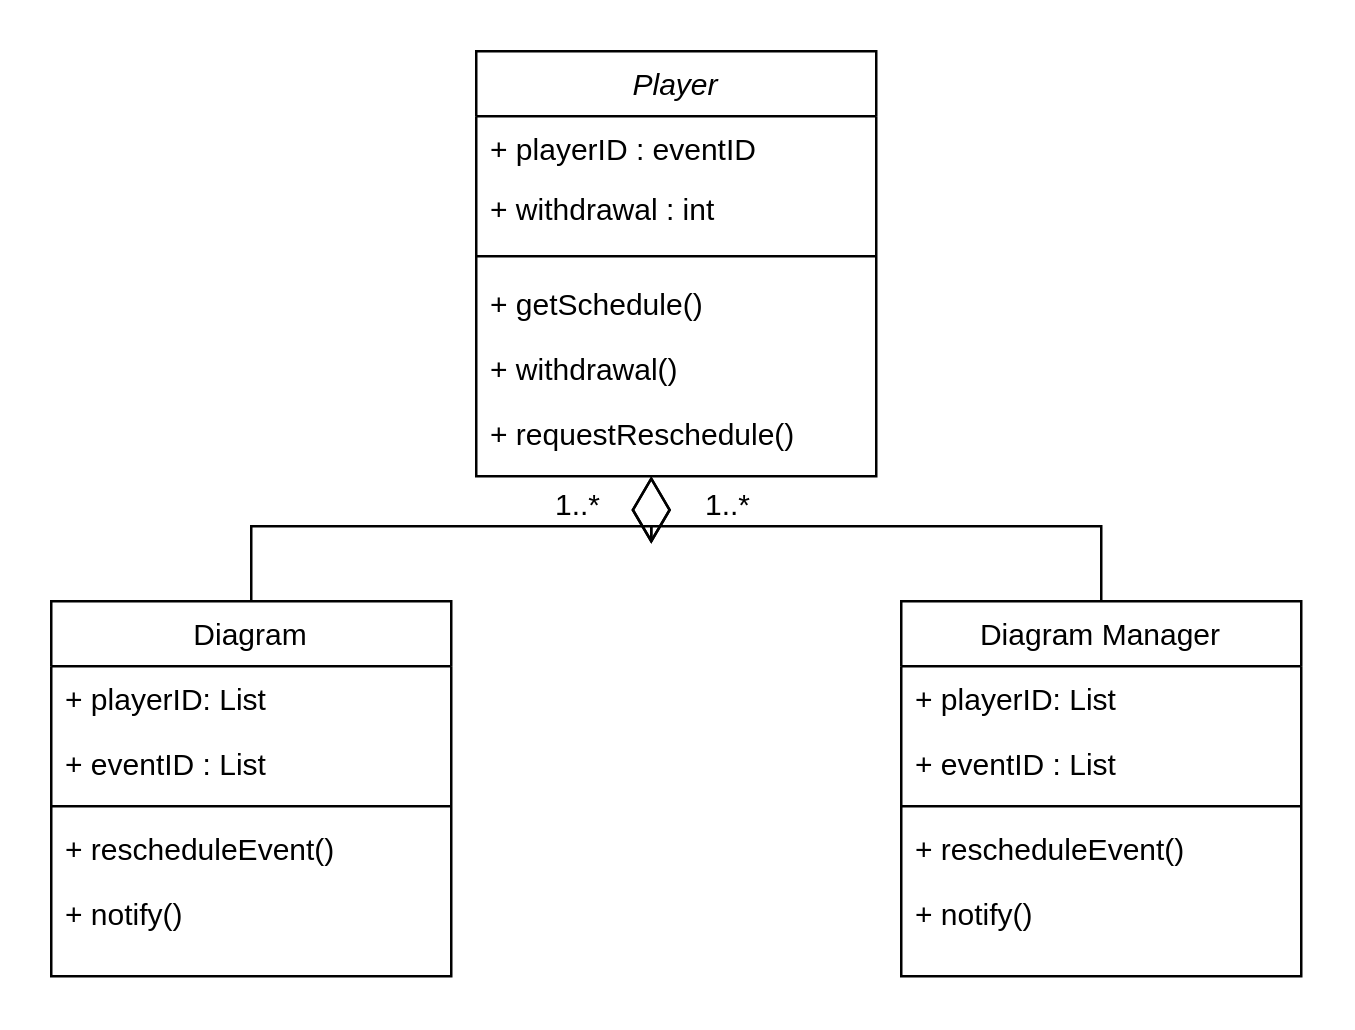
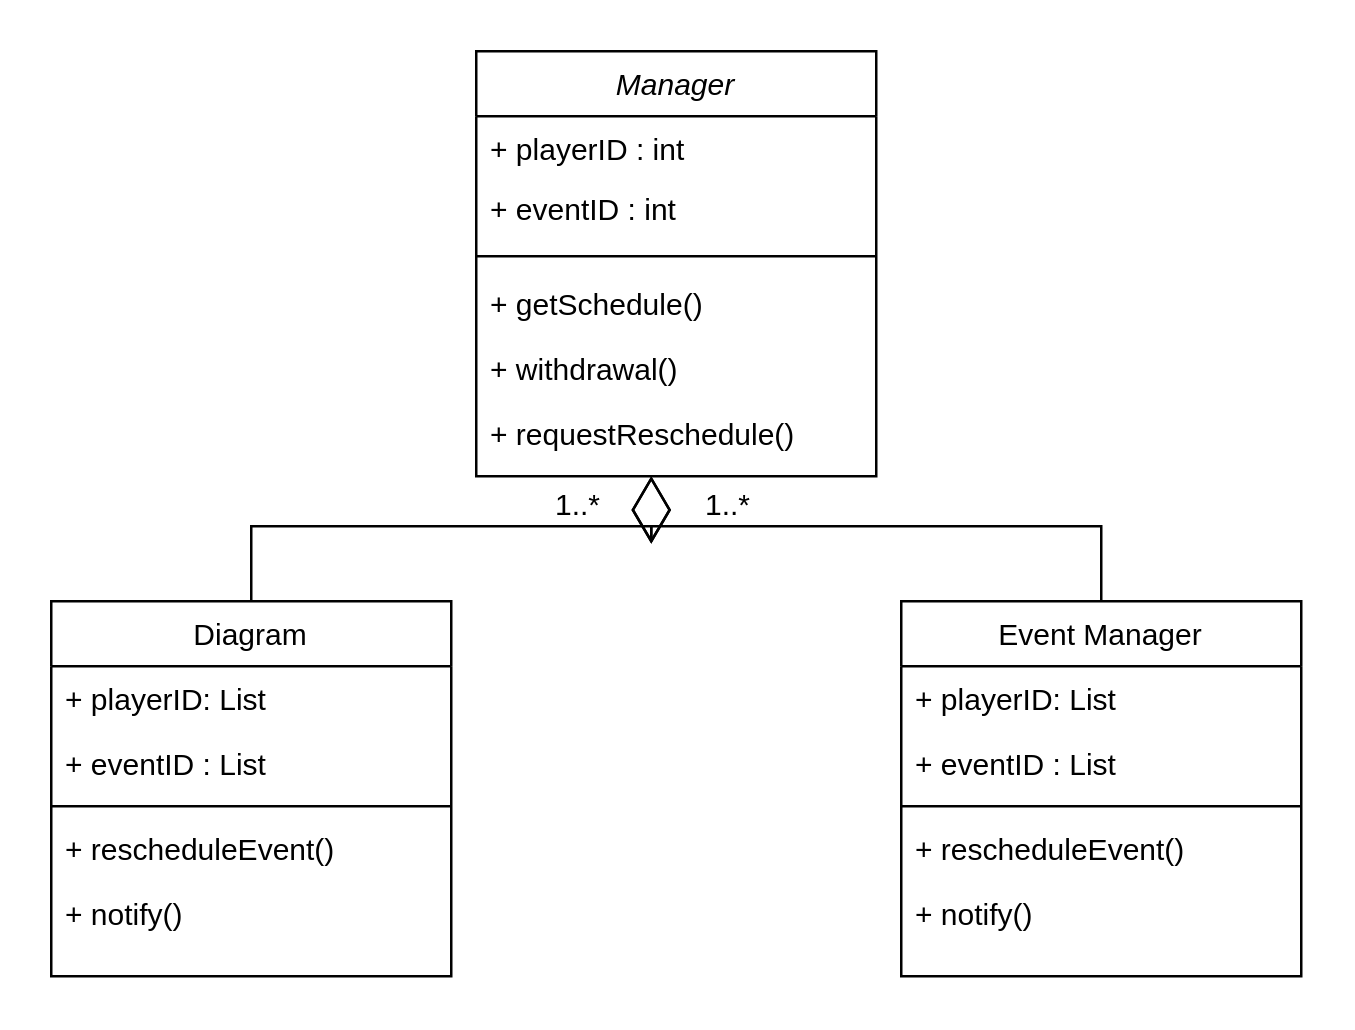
- <mxCell id="2" value="Player" style="swimlane;fontStyle=2;align=center;verticalAlign=top;childLayout=stackLayout;horizontal=1;startSize=26;horizontalStack=0;resizeParent=1;resizeLast=0;collapsible=1;marginBottom=0;rounded=0;shadow=0;strokeWidth=1;" parent="1" vertex="1"><mxGeometry x="190" y="20" width="160" height="170" as="geometry"><mxRectangle x="230" y="140" width="160" height="26" as="alternateBounds" /></mxGeometry></mxCell>
+ <mxCell id="2" value="Manager" style="swimlane;fontStyle=2;align=center;verticalAlign=top;childLayout=stackLayout;horizontal=1;startSize=26;horizontalStack=0;resizeParent=1;resizeLast=0;collapsible=1;marginBottom=0;rounded=0;shadow=0;strokeWidth=1;" parent="1" vertex="1"><mxGeometry x="190" y="20" width="160" height="170" as="geometry"><mxRectangle x="230" y="140" width="160" height="26" as="alternateBounds" /></mxGeometry></mxCell>
- <mxCell id="3" value="+ playerID : eventID" style="text;align=left;verticalAlign=top;spacingLeft=4;spacingRight=4;overflow=hidden;rotatable=0;points=[[0,0.5],[1,0.5]];portConstraint=eastwest;" parent="2" vertex="1"><mxGeometry y="26" width="160" height="24" as="geometry" /></mxCell>
+ <mxCell id="3" value="+ playerID : int" style="text;align=left;verticalAlign=top;spacingLeft=4;spacingRight=4;overflow=hidden;rotatable=0;points=[[0,0.5],[1,0.5]];portConstraint=eastwest;" parent="2" vertex="1"><mxGeometry y="26" width="160" height="24" as="geometry" /></mxCell>
- <mxCell id="4" value="+ withdrawal : int" style="text;align=left;verticalAlign=top;spacingLeft=4;spacingRight=4;overflow=hidden;rotatable=0;points=[[0,0.5],[1,0.5]];portConstraint=eastwest;" vertex="1" parent="2"><mxGeometry y="50" width="160" height="26" as="geometry" /></mxCell>
+ <mxCell id="4" value="+ eventID : int" style="text;align=left;verticalAlign=top;spacingLeft=4;spacingRight=4;overflow=hidden;rotatable=0;points=[[0,0.5],[1,0.5]];portConstraint=eastwest;" vertex="1" parent="2"><mxGeometry y="50" width="160" height="26" as="geometry" /></mxCell>
- <mxCell id="9" value="Diagram Manager" style="swimlane;fontStyle=0;align=center;verticalAlign=top;childLayout=stackLayout;horizontal=1;startSize=26;horizontalStack=0;resizeParent=1;resizeLast=0;collapsible=1;marginBottom=0;rounded=0;shadow=0;strokeWidth=1;" vertex="1" parent="1"><mxGeometry x="360" y="240" width="160" height="150" as="geometry"><mxRectangle x="550" y="140" width="160" height="26" as="alternateBounds" /></mxGeometry></mxCell>
+ <mxCell id="9" value="Event Manager" style="swimlane;fontStyle=0;align=center;verticalAlign=top;childLayout=stackLayout;horizontal=1;startSize=26;horizontalStack=0;resizeParent=1;resizeLast=0;collapsible=1;marginBottom=0;rounded=0;shadow=0;strokeWidth=1;" vertex="1" parent="1"><mxGeometry x="360" y="240" width="160" height="150" as="geometry"><mxRectangle x="550" y="140" width="160" height="26" as="alternateBounds" /></mxGeometry></mxCell>
